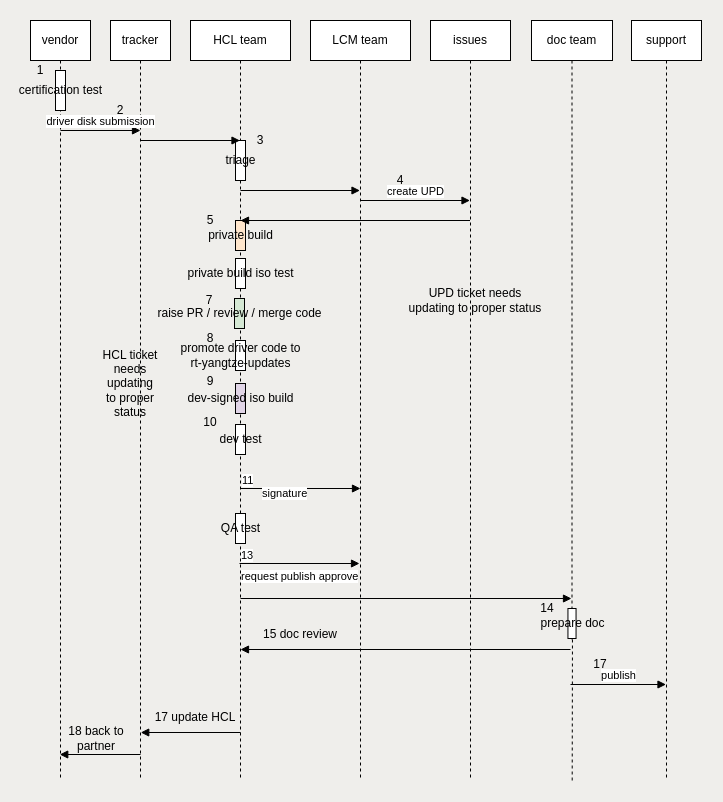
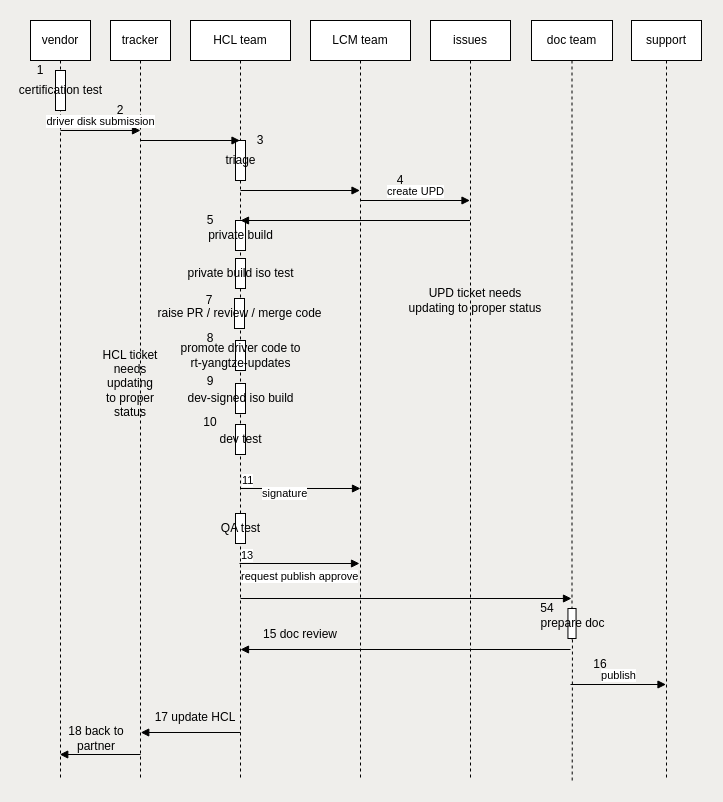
- <mxCell id="9" value="private build" style="html=1;points=[];perimeter=orthogonalPerimeter;fillColor=#ffe6cc;" parent="7" vertex="1"><mxGeometry x="45" y="200" width="10" height="30" as="geometry" /></mxCell>
+ <mxCell id="9" value="private build" style="html=1;points=[];perimeter=orthogonalPerimeter;" parent="7" vertex="1"><mxGeometry x="45" y="200" width="10" height="30" as="geometry" /></mxCell>
- <mxCell id="39" value="raise PR / review / merge code" style="html=1;points=[];perimeter=orthogonalPerimeter;fillColor=#d5e8d4;" parent="1" vertex="1"><mxGeometry x="234" y="298" width="10" height="30" as="geometry" /></mxCell>
+ <mxCell id="39" value="raise PR / review / merge code" style="html=1;points=[];perimeter=orthogonalPerimeter;" parent="1" vertex="1"><mxGeometry x="234" y="298" width="10" height="30" as="geometry" /></mxCell>
- <mxCell id="41" value="dev-signed iso build" style="html=1;points=[];perimeter=orthogonalPerimeter;fillColor=#e1d5e7;" parent="1" vertex="1"><mxGeometry x="235" y="383" width="10" height="30" as="geometry" /></mxCell>
+ <mxCell id="41" value="dev-signed iso build" style="html=1;points=[];perimeter=orthogonalPerimeter;" parent="1" vertex="1"><mxGeometry x="235" y="383" width="10" height="30" as="geometry" /></mxCell>
- <mxCell id="48" value="14" style="text;html=1;strokeColor=none;fillColor=none;align=center;verticalAlign=middle;whiteSpace=wrap;rounded=0;" parent="46" vertex="1"><mxGeometry y="578" width="32.4" height="20" as="geometry" /></mxCell>
+ <mxCell id="48" value="54" style="text;html=1;strokeColor=none;fillColor=none;align=center;verticalAlign=middle;whiteSpace=wrap;rounded=0;" parent="46" vertex="1"><mxGeometry y="578" width="32.4" height="20" as="geometry" /></mxCell>
- <mxCell id="29" value="17" style="text;html=1;strokeColor=none;fillColor=none;align=center;verticalAlign=middle;whiteSpace=wrap;rounded=0;" parent="1" vertex="1"><mxGeometry x="580" y="654" width="40" height="20" as="geometry" /></mxCell>
+ <mxCell id="29" value="16" style="text;html=1;strokeColor=none;fillColor=none;align=center;verticalAlign=middle;whiteSpace=wrap;rounded=0;" parent="1" vertex="1"><mxGeometry x="580" y="654" width="40" height="20" as="geometry" /></mxCell>
